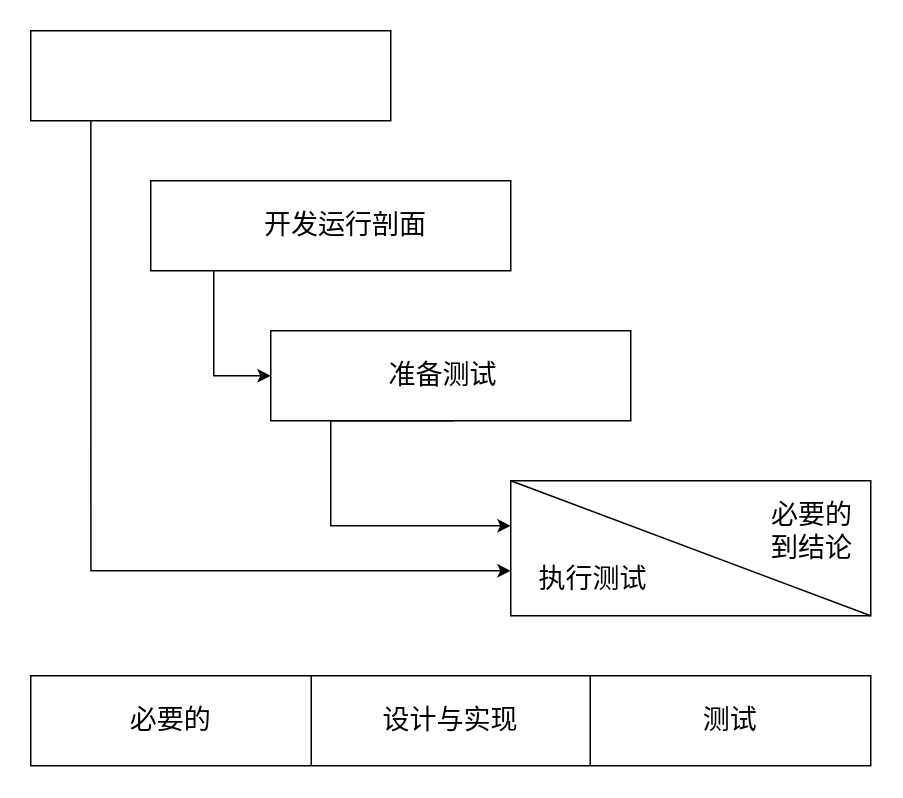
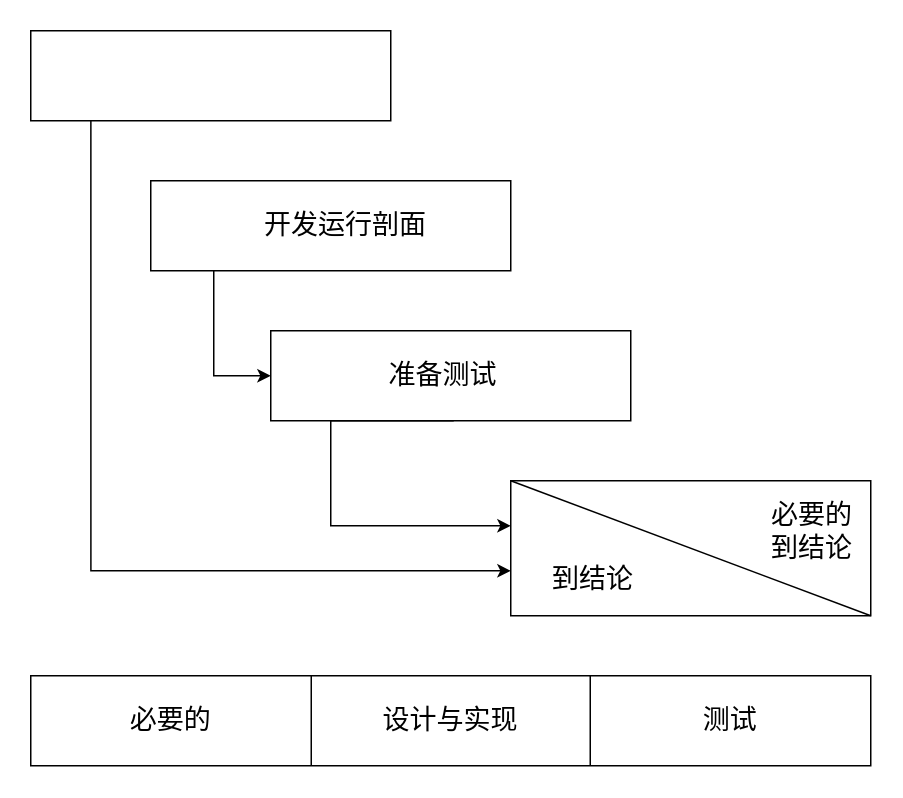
- <mxCell id="12" value="执行测试" style="text;html=1;strokeColor=none;fillColor=none;align=center;verticalAlign=middle;whiteSpace=wrap;rounded=0;fontSize=18;fontStyle=0" vertex="1" parent="1"><mxGeometry x="310" y="362.5" width="170" height="47.5" as="geometry" /></mxCell>
+ <mxCell id="12" value="到结论" style="text;html=1;strokeColor=none;fillColor=none;align=center;verticalAlign=middle;whiteSpace=wrap;rounded=0;fontSize=18;fontStyle=0" vertex="1" parent="1"><mxGeometry x="310" y="362.5" width="170" height="47.5" as="geometry" /></mxCell>
